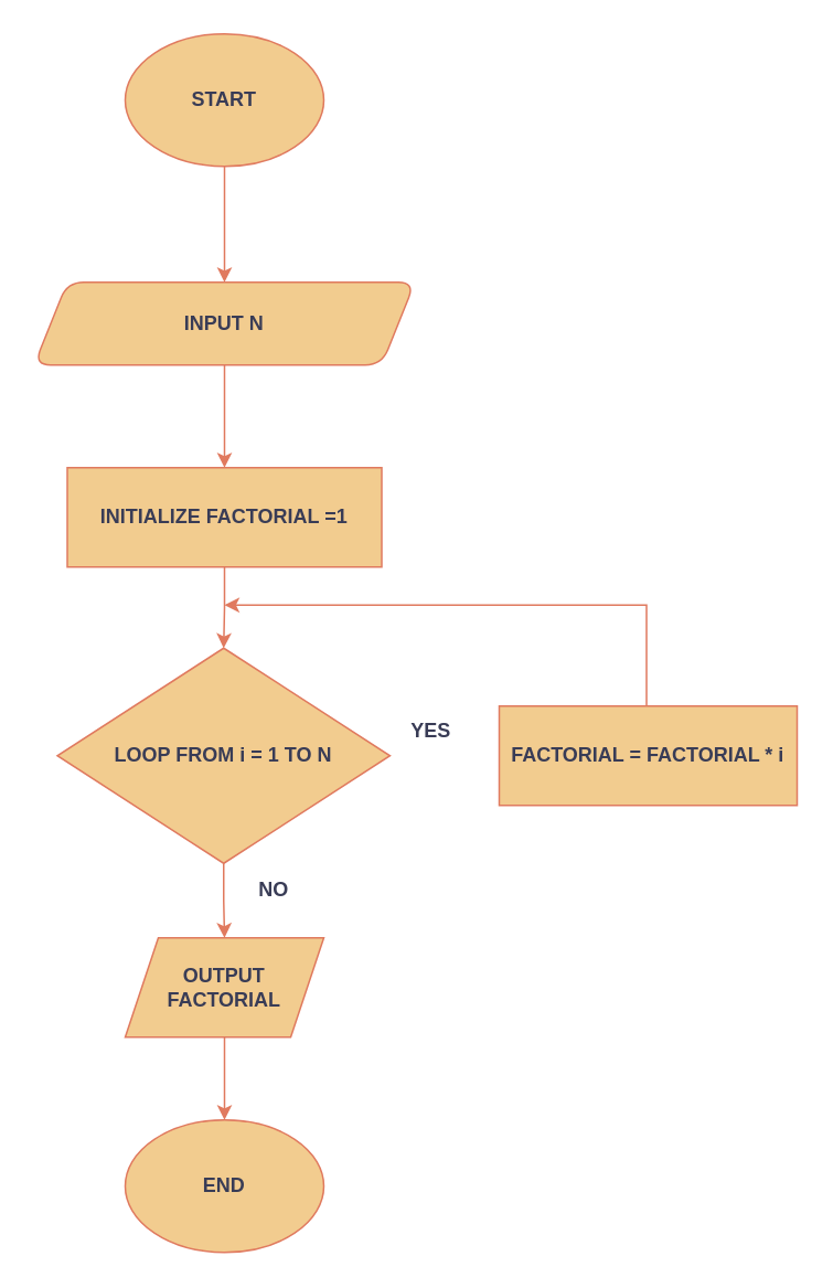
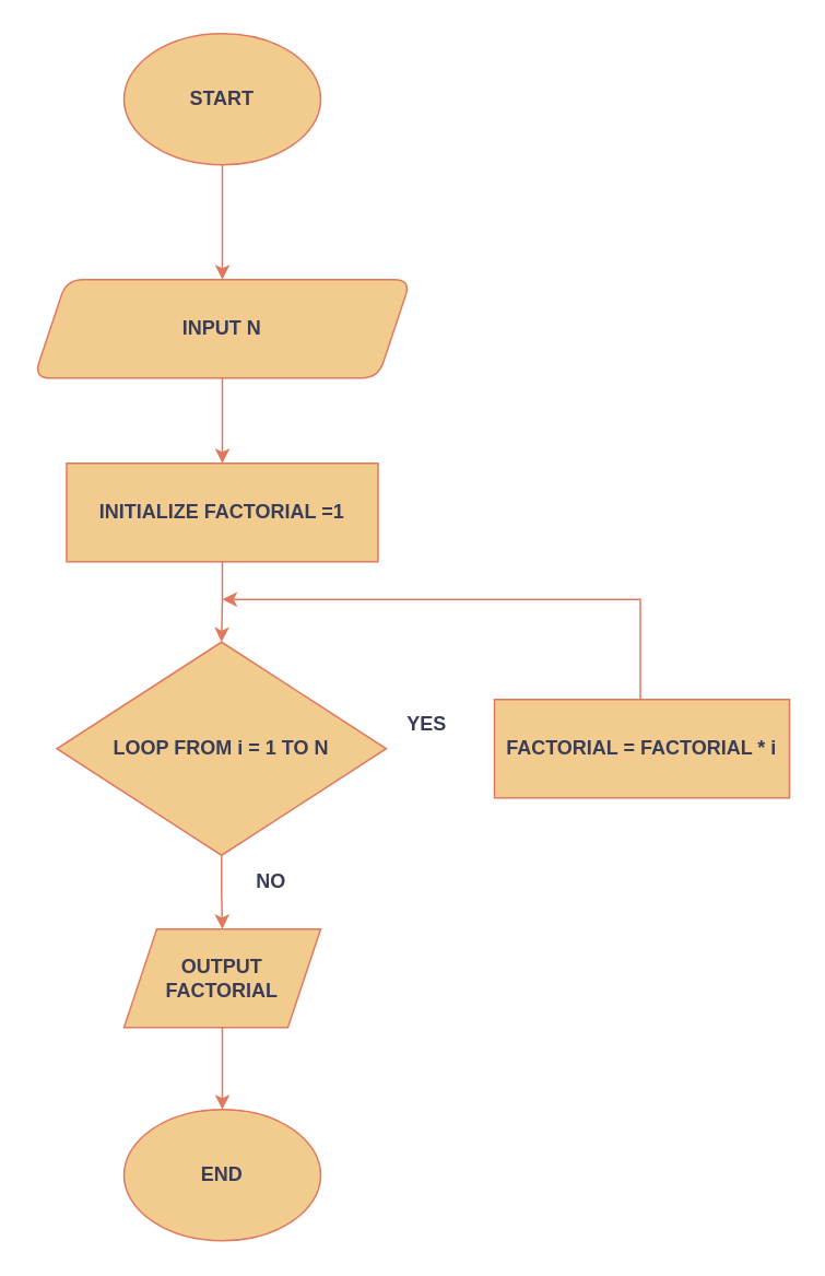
- <mxCell id="5" value="INPUT N" style="shape=parallelogram;perimeter=parallelogramPerimeter;whiteSpace=wrap;html=1;fixedSize=1;rounded=1;labelBackgroundColor=none;fillColor=#F2CC8F;strokeColor=#E07A5F;fontColor=#393C56;align=center;fontStyle=1" vertex="1" parent="1"><mxGeometry x="20" y="170" width="230" height="50" as="geometry" /></mxCell>
+ <mxCell id="5" value="INPUT N" style="shape=parallelogram;perimeter=parallelogramPerimeter;whiteSpace=wrap;html=1;fixedSize=1;rounded=1;labelBackgroundColor=none;fillColor=#F2CC8F;strokeColor=#E07A5F;fontColor=#393C56;align=center;fontStyle=1" vertex="1" parent="1"><mxGeometry x="20" y="170" width="230" height="60" as="geometry" /></mxCell>
